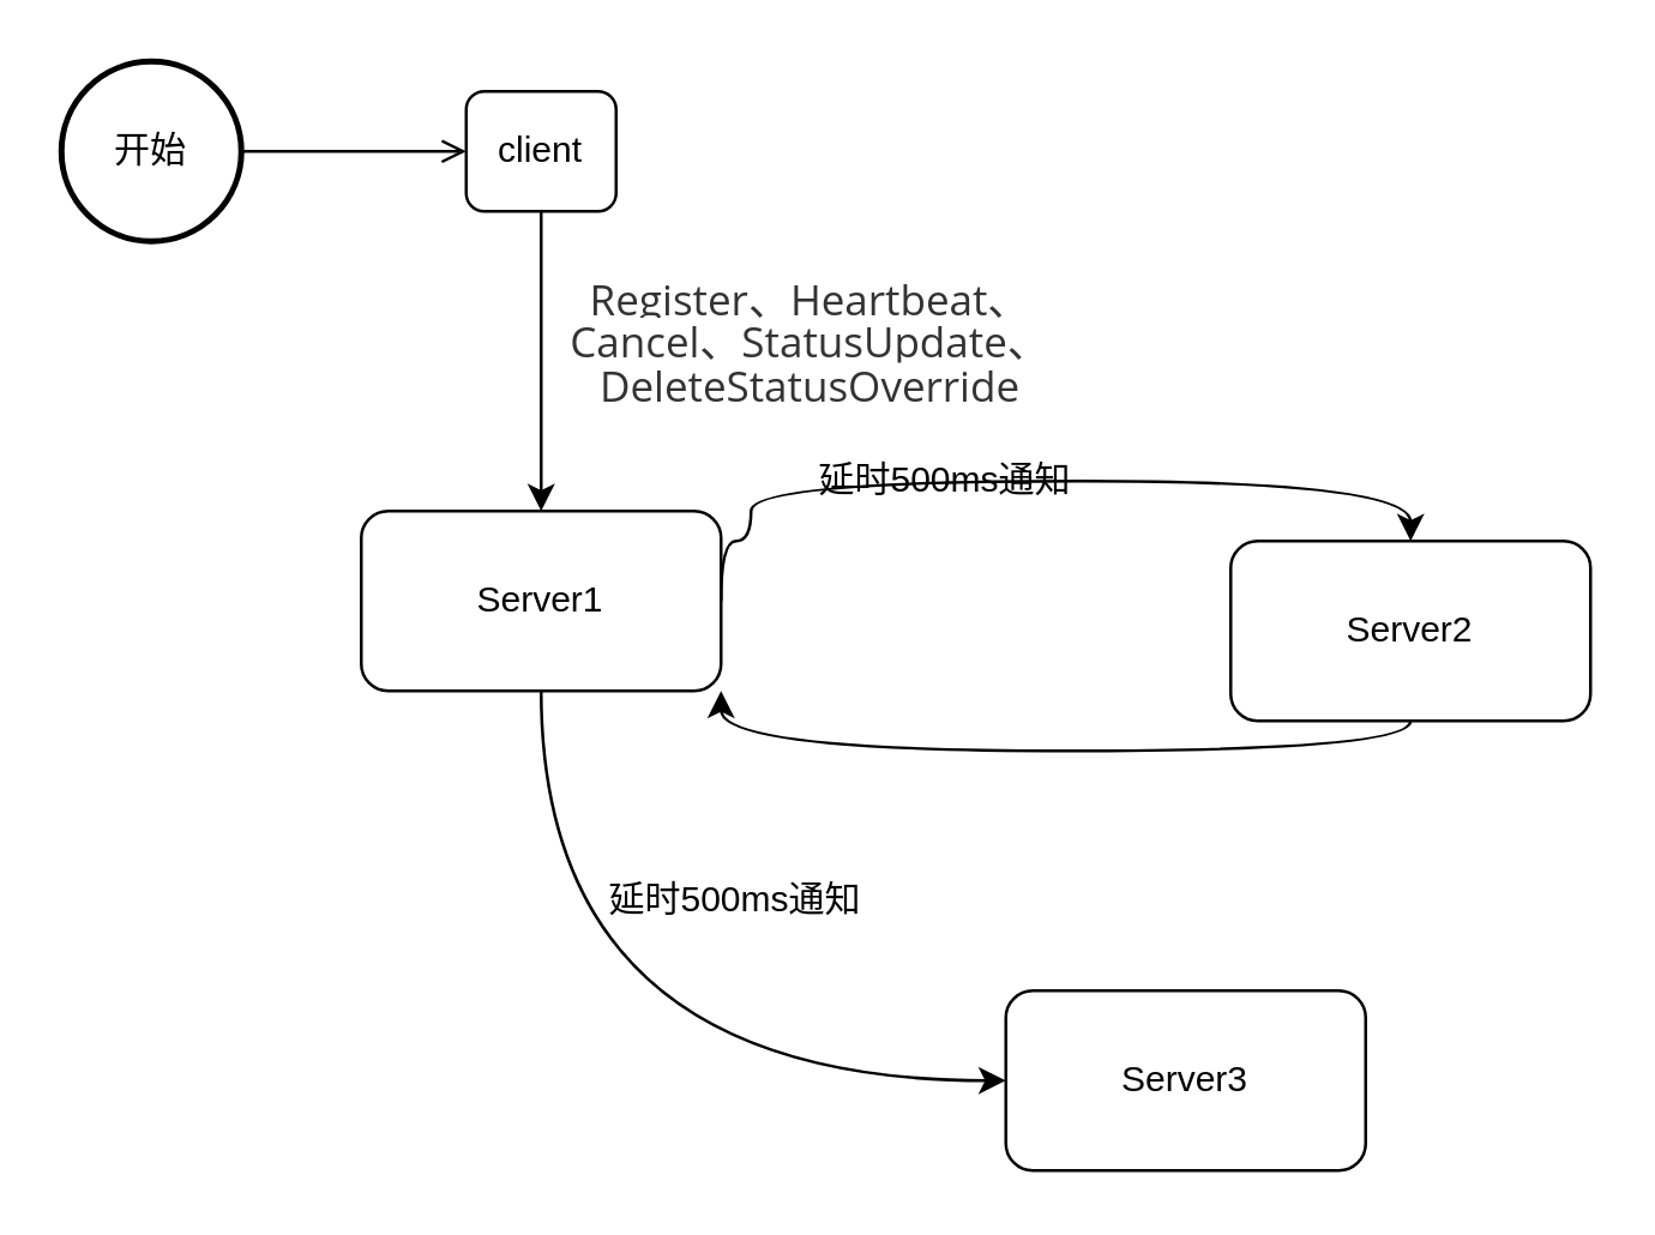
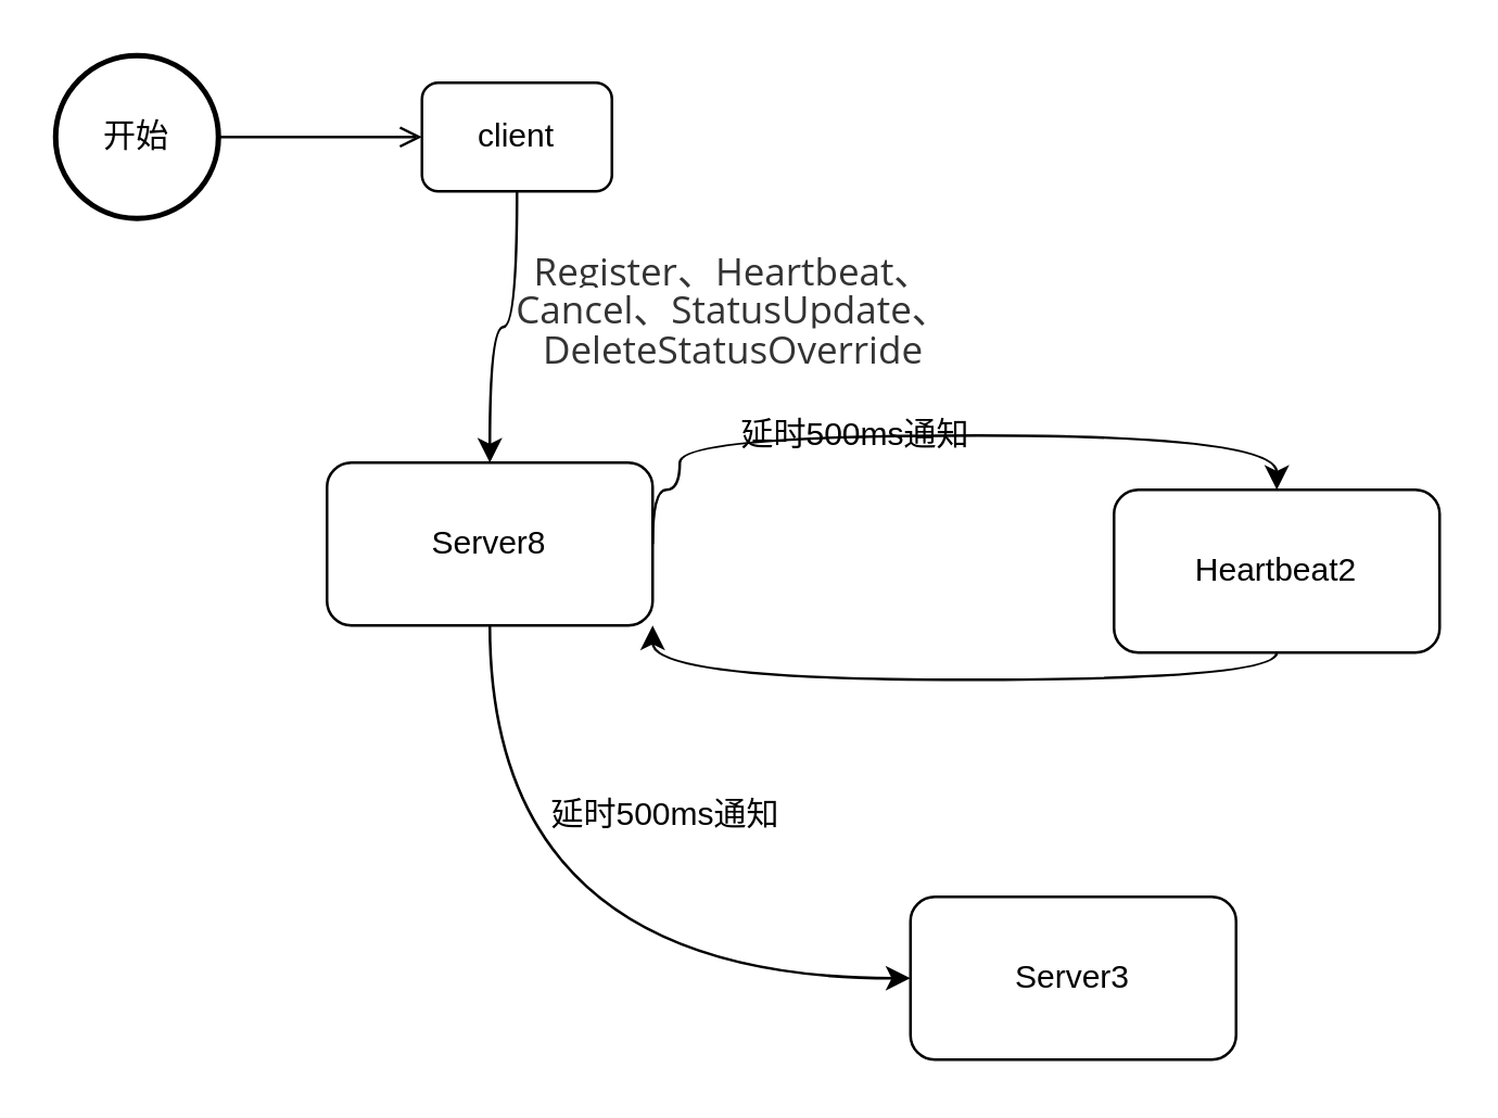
- <mxCell id="9" value="client" style="rounded=1;whiteSpace=wrap;html=1;" vertex="1" parent="1"><mxGeometry x="155" y="30" width="50" height="40" as="geometry" /></mxCell>
+ <mxCell id="9" value="client" style="rounded=1;whiteSpace=wrap;html=1;" vertex="1" parent="1"><mxGeometry x="155" y="30" width="70" height="40" as="geometry" /></mxCell>
- <mxCell id="4" value="Server1" style="rounded=1;whiteSpace=wrap;html=1;" vertex="1" parent="1"><mxGeometry x="120" y="170" width="120" height="60" as="geometry" /></mxCell>
+ <mxCell id="4" value="Server8" style="rounded=1;whiteSpace=wrap;html=1;" vertex="1" parent="1"><mxGeometry x="120" y="170" width="120" height="60" as="geometry" /></mxCell>
- <mxCell id="7" value="Server2" style="rounded=1;whiteSpace=wrap;html=1;" vertex="1" parent="1"><mxGeometry x="410" y="180" width="120" height="60" as="geometry" /></mxCell>
+ <mxCell id="7" value="Heartbeat2" style="rounded=1;whiteSpace=wrap;html=1;" vertex="1" parent="1"><mxGeometry x="410" y="180" width="120" height="60" as="geometry" /></mxCell>
